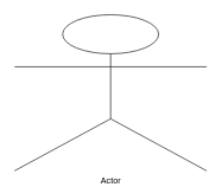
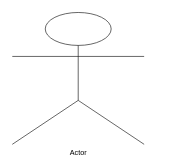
- <mxCell id="2" value="Actor" style="shape=umlActor;verticalLabelPosition=bottom;verticalAlign=top;html=1;" vertex="1" parent="1"><mxGeometry x="20" y="20" width="270" height="220" as="geometry" /></mxCell>
+ <mxCell id="2" value="Actor" style="shape=umlActor;verticalLabelPosition=bottom;verticalAlign=top;html=1;" vertex="1" parent="1"><mxGeometry x="20" y="20" width="220" height="220" as="geometry" /></mxCell>
